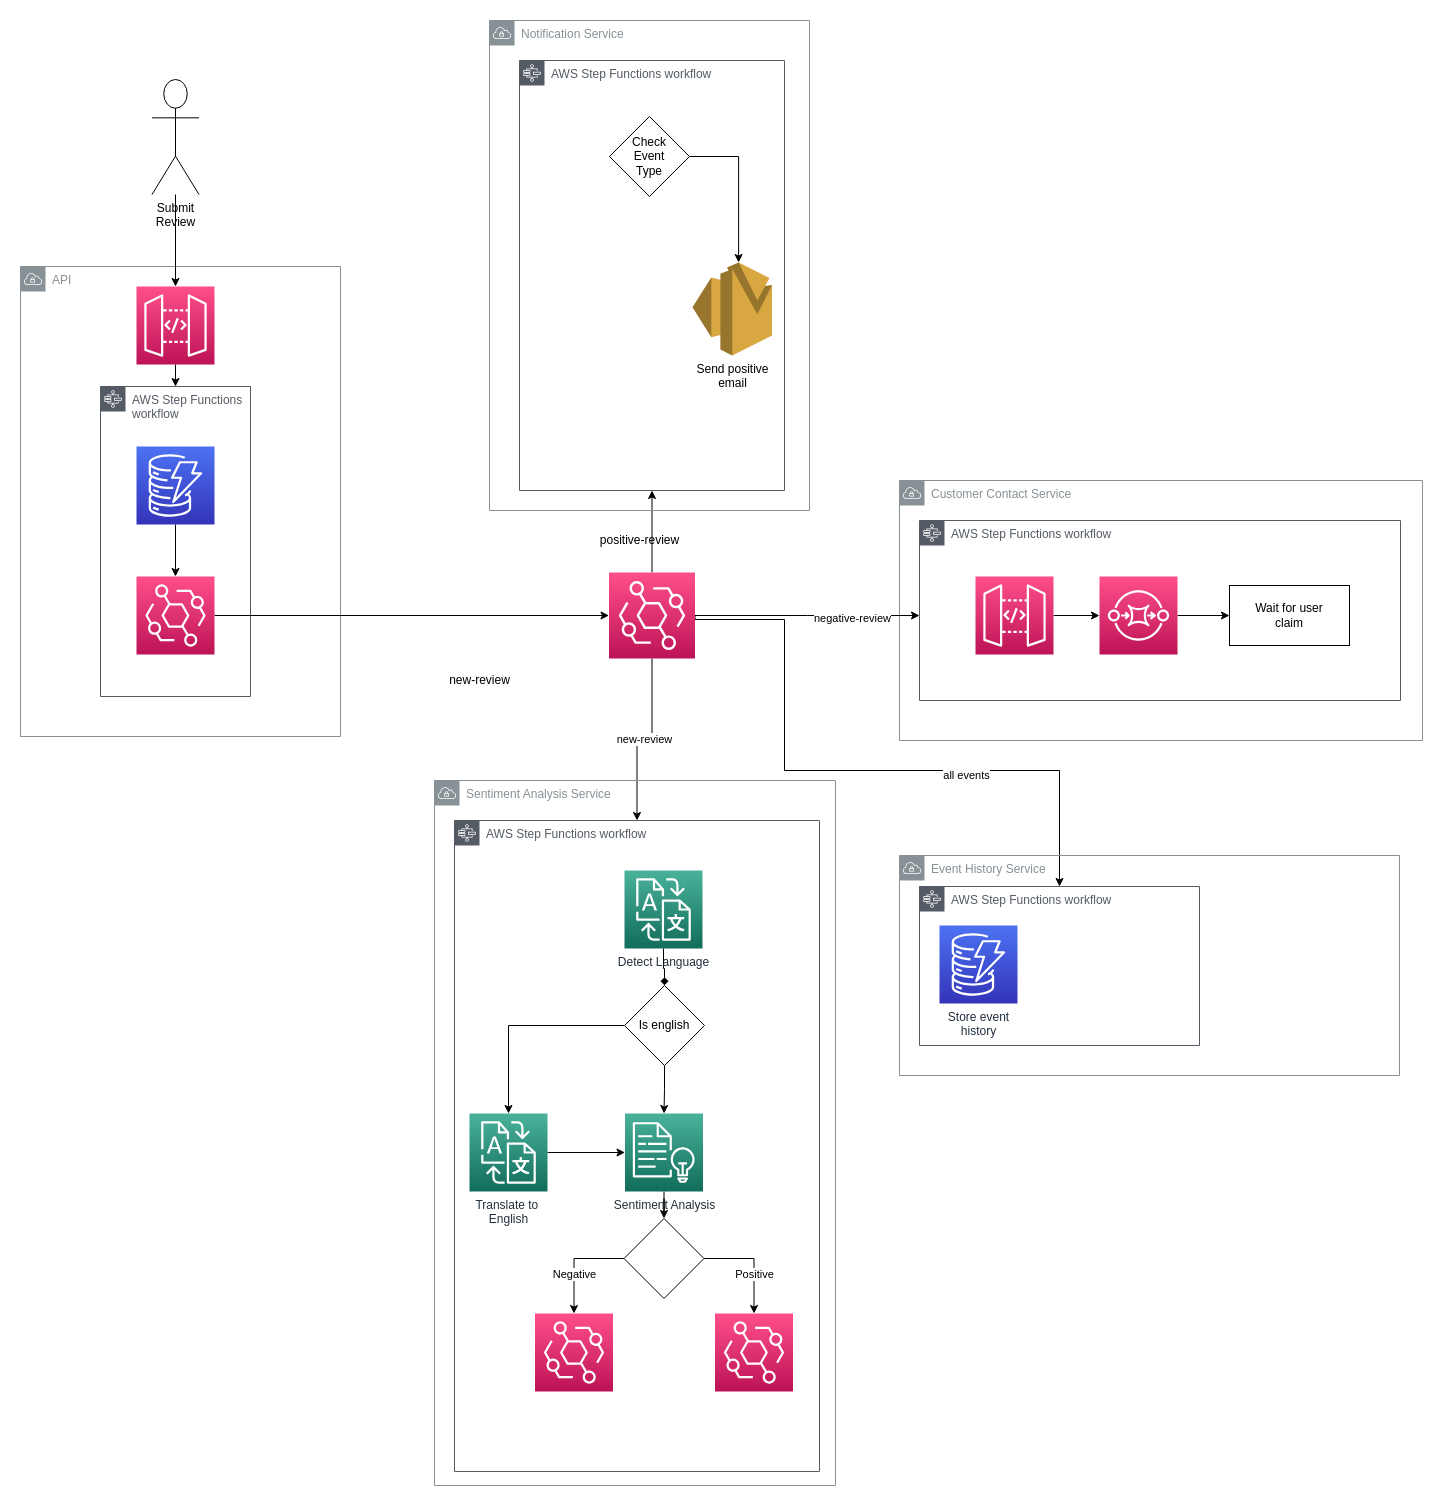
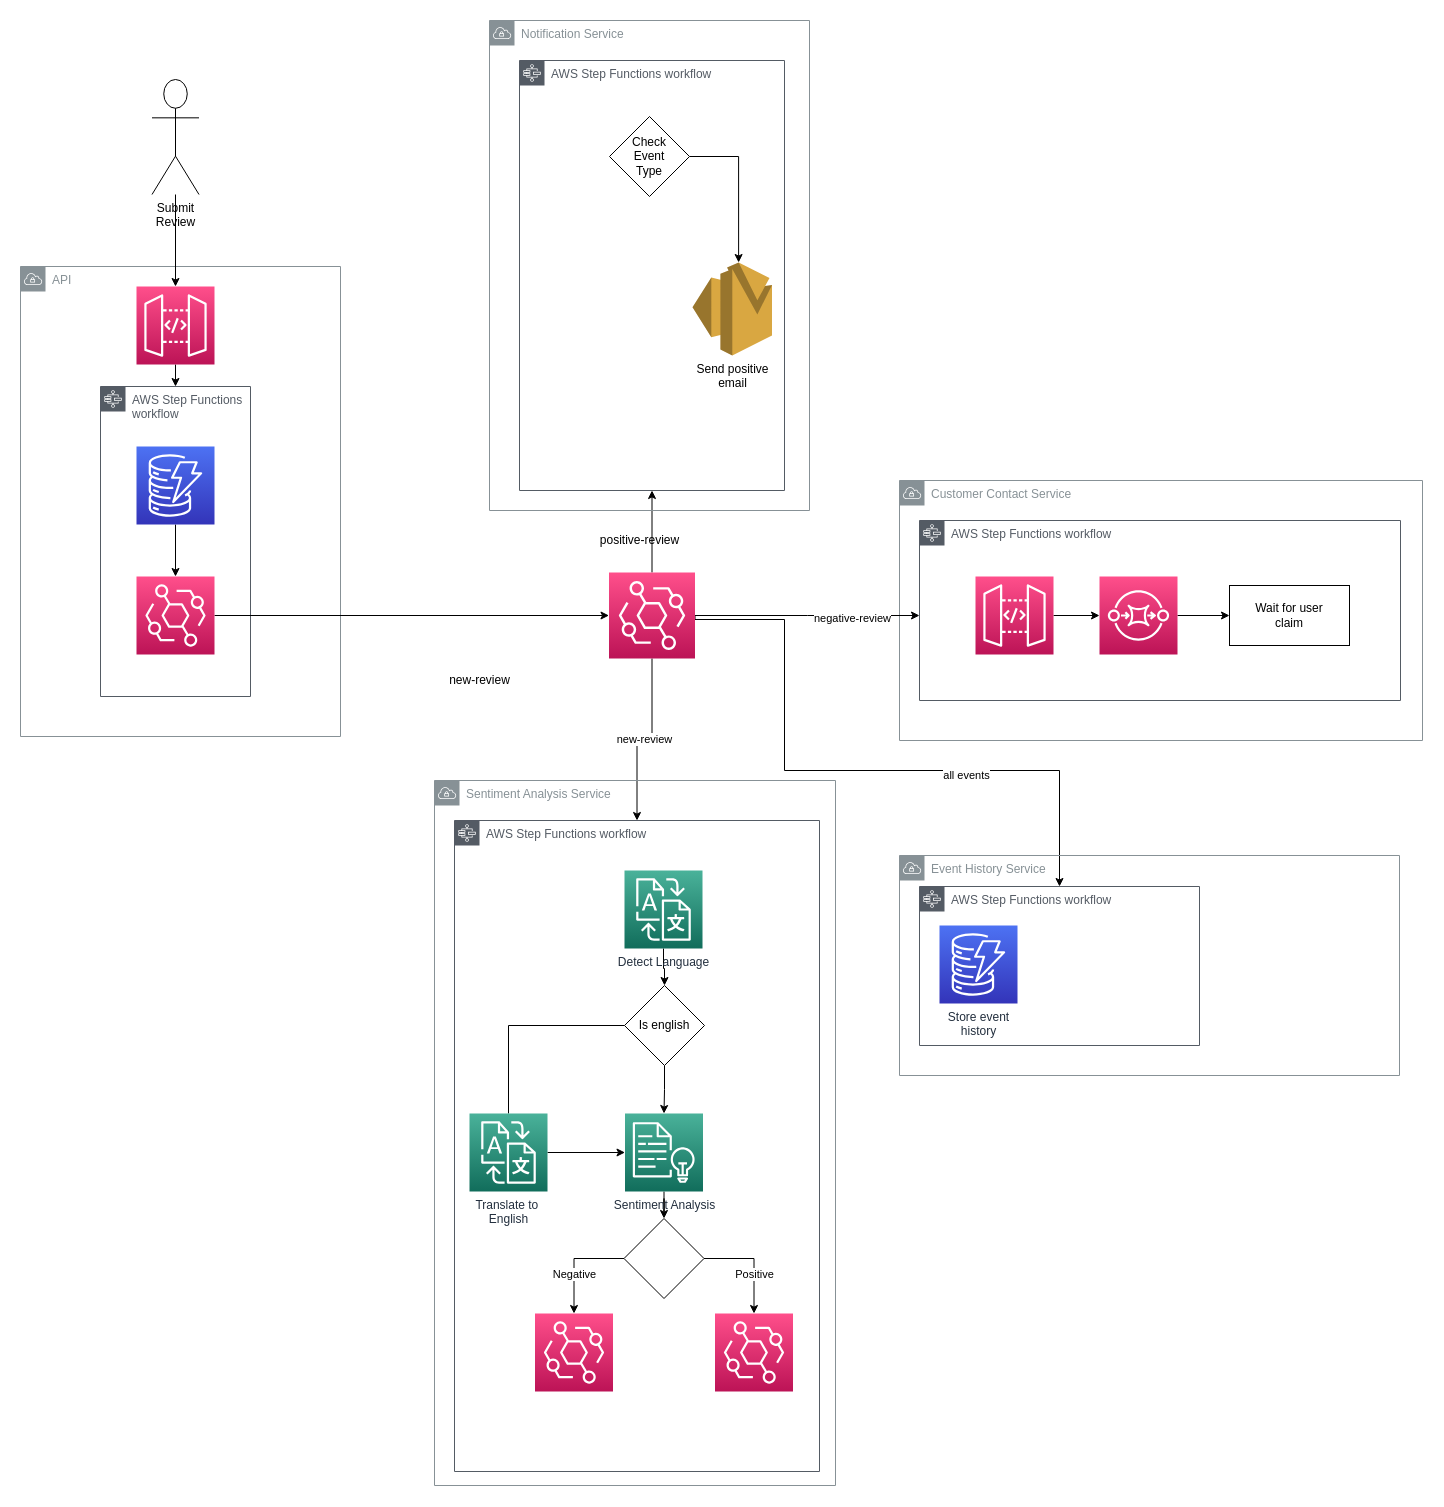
- <mxCell id="42" style="edgeStyle=orthogonalEdgeStyle;rounded=0;orthogonalLoop=1;jettySize=auto;html=1;entryX=0.5;entryY=0;entryDx=0;entryDy=0;endArrow=diamond;" parent="1" source="43" target="46" edge="1"><mxGeometry relative="1" as="geometry" /></mxCell>
+ <mxCell id="42" style="edgeStyle=orthogonalEdgeStyle;rounded=0;orthogonalLoop=1;jettySize=auto;html=1;entryX=0.5;entryY=0;entryDx=0;entryDy=0;" parent="1" source="43" target="46" edge="1"><mxGeometry relative="1" as="geometry" /></mxCell>
- <mxCell id="44" style="edgeStyle=orthogonalEdgeStyle;rounded=0;orthogonalLoop=1;jettySize=auto;html=1;" parent="1" source="46" target="48" edge="1"><mxGeometry relative="1" as="geometry" /></mxCell>
+ <mxCell id="44" style="edgeStyle=orthogonalEdgeStyle;rounded=0;orthogonalLoop=1;jettySize=auto;html=1;endArrow=none;" parent="1" source="46" target="48" edge="1"><mxGeometry relative="1" as="geometry" /></mxCell>
